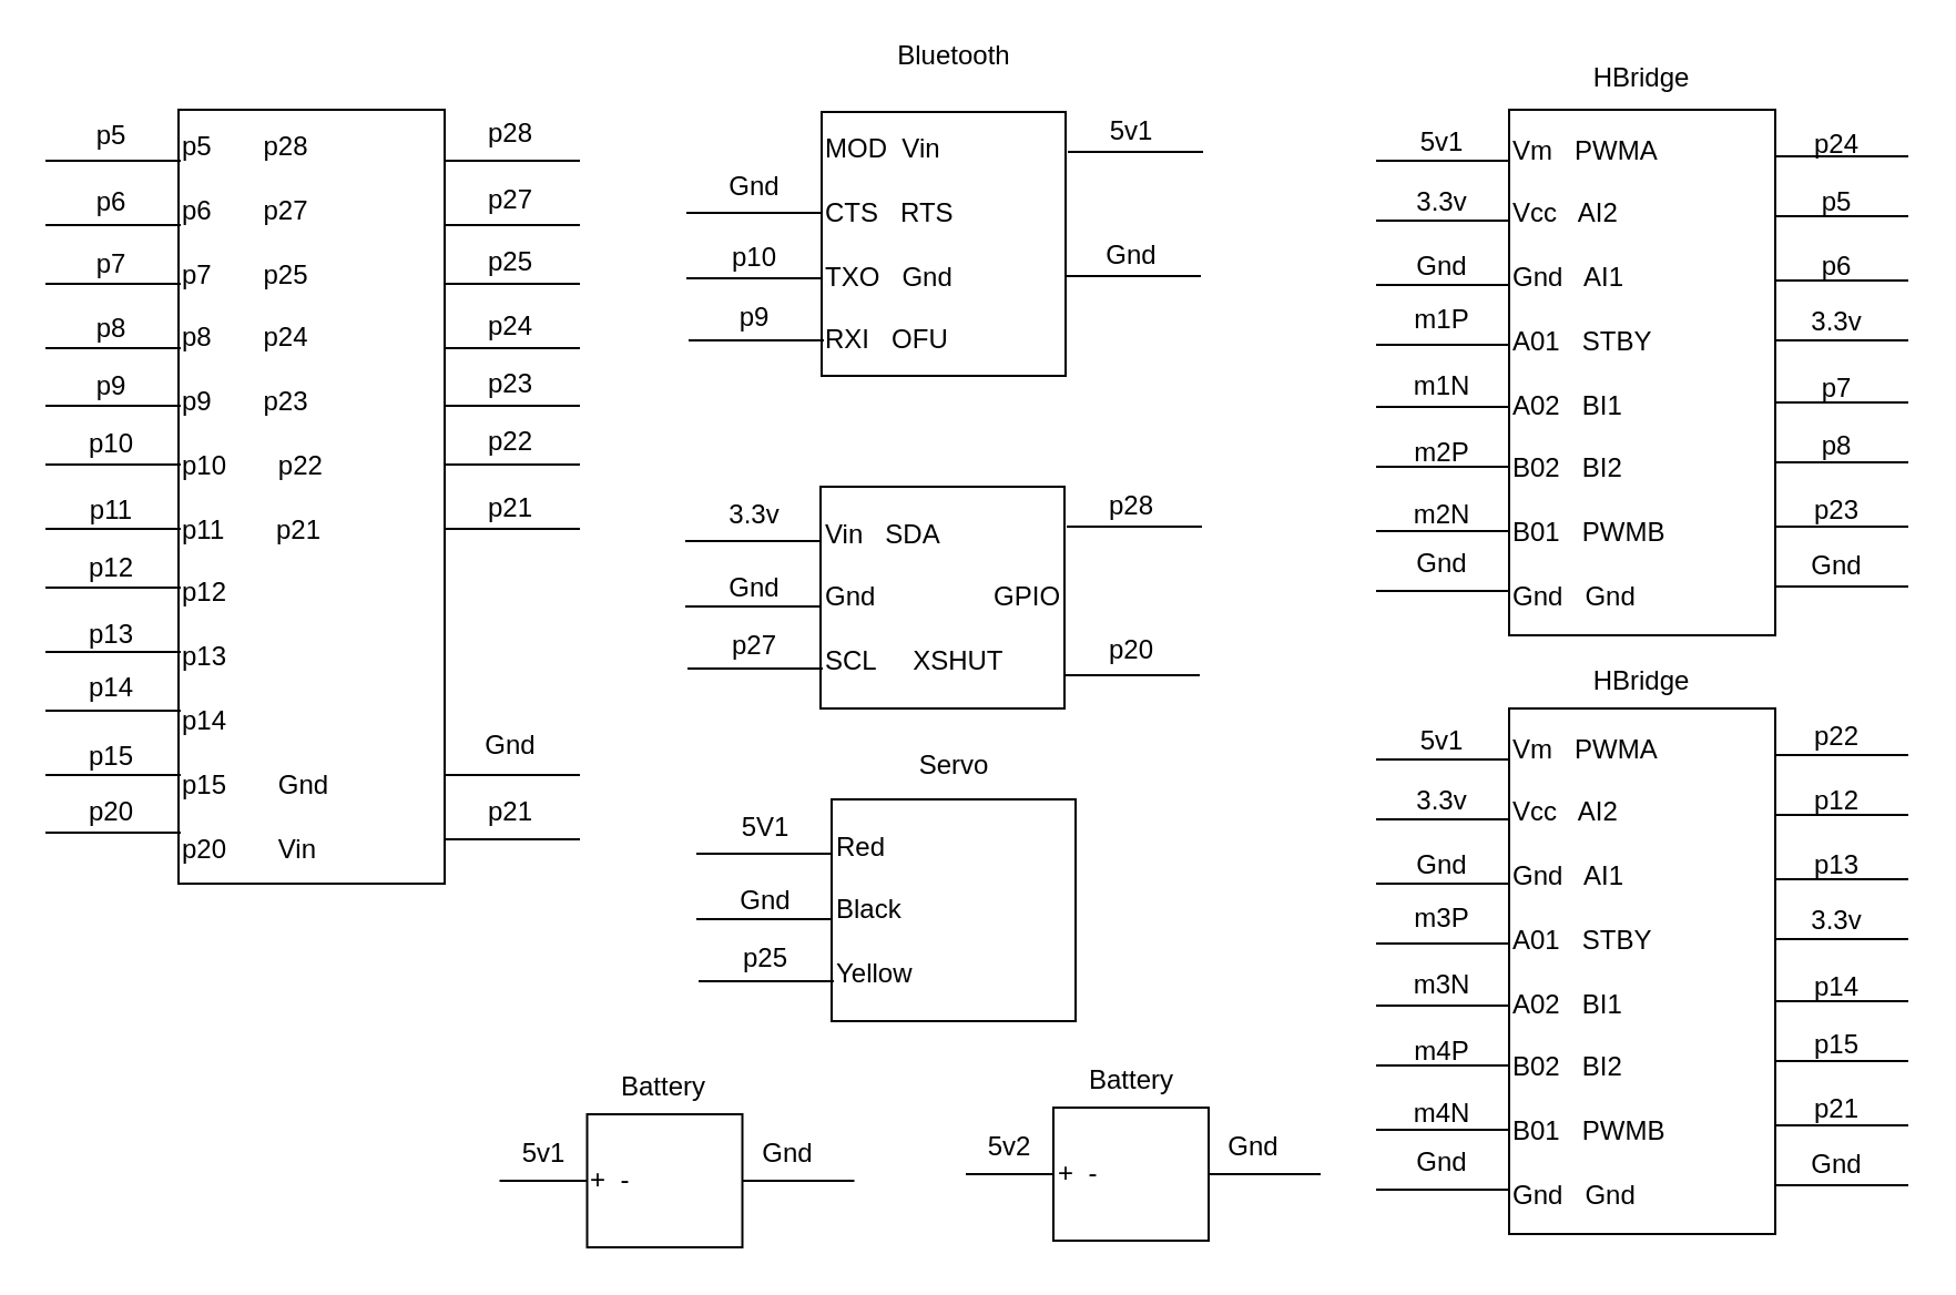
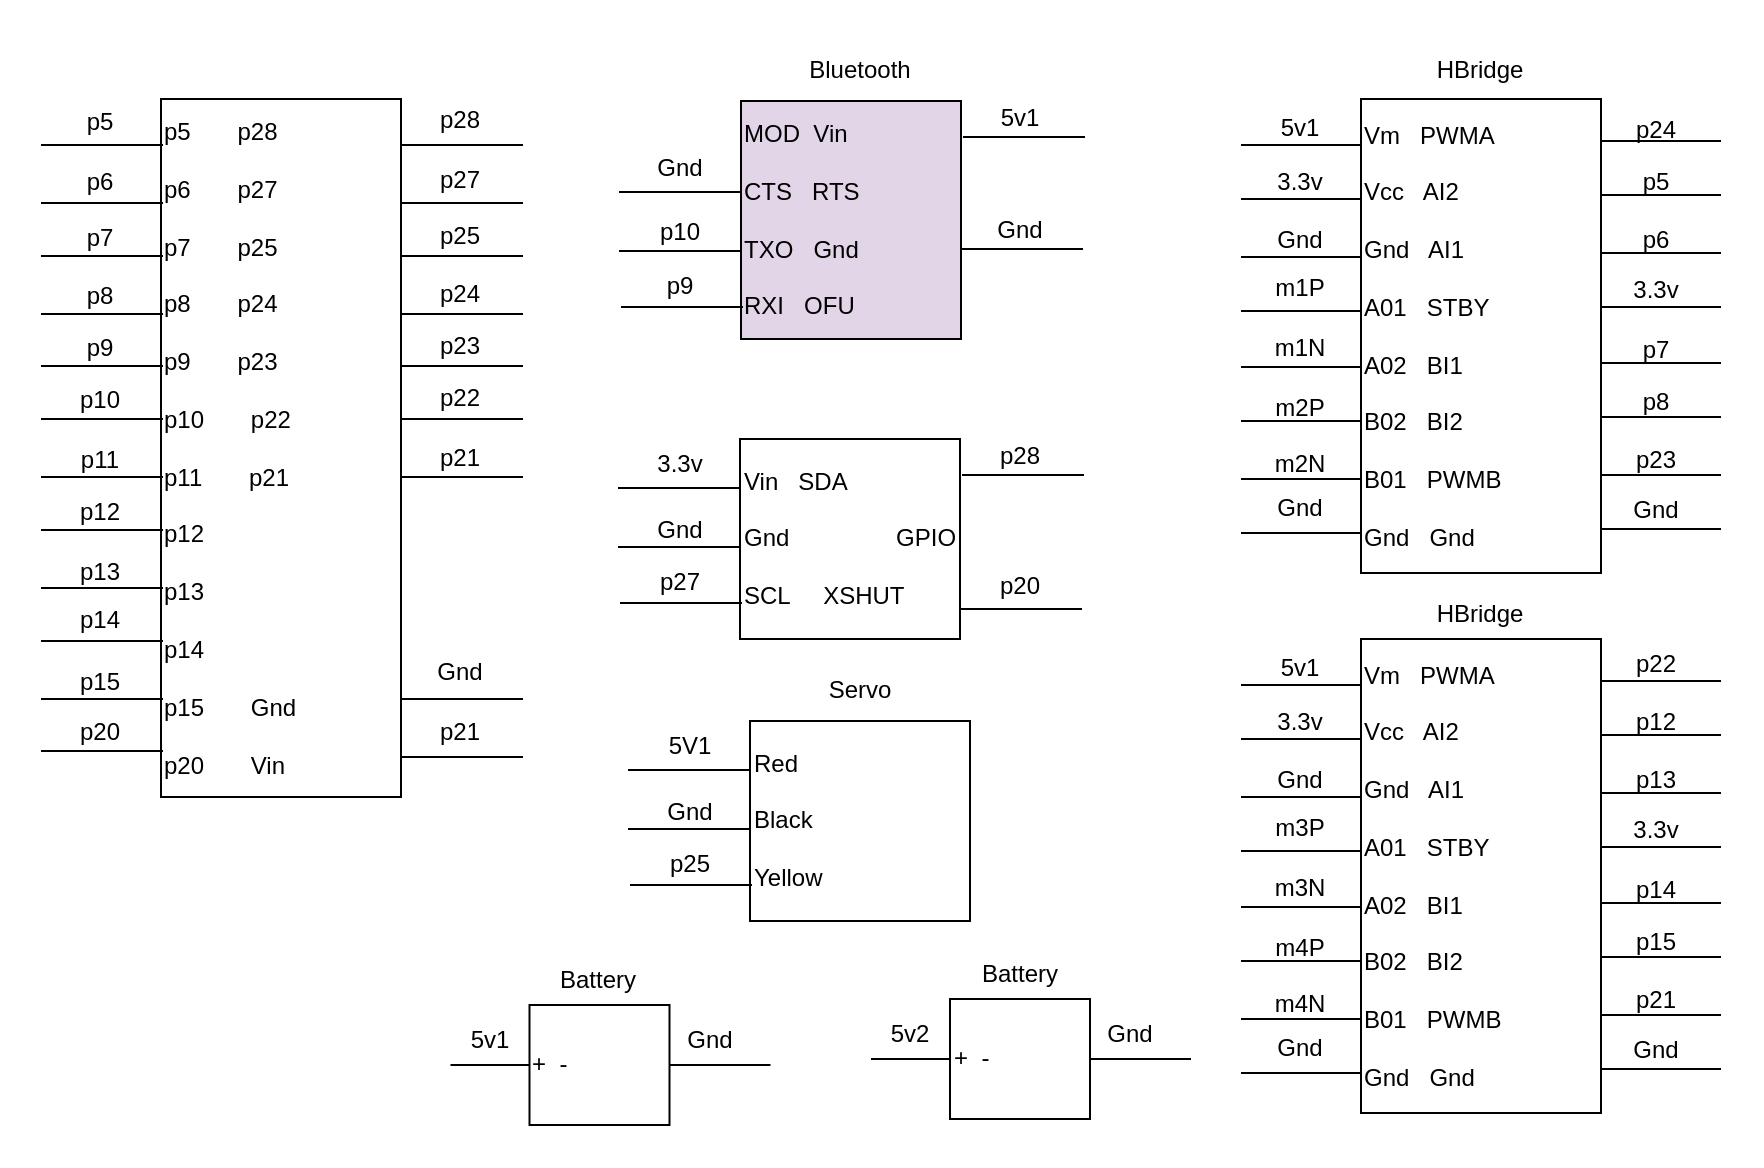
- <mxCell id="81" value="Bluetooth" style="text;html=1;strokeColor=none;fillColor=none;align=center;verticalAlign=middle;whiteSpace=wrap;rounded=0;" vertex="1" parent="1"><mxGeometry x="400" y="10" width="60" height="30" as="geometry" /></mxCell>
+ <mxCell id="81" value="Bluetooth" style="text;html=1;strokeColor=none;fillColor=none;align=center;verticalAlign=middle;whiteSpace=wrap;rounded=0;" vertex="1" parent="1"><mxGeometry x="400" y="20" width="60" height="30" as="geometry" /></mxCell>
- <mxCell id="68" value="MOD&lt;span style=&quot;white-space: pre;&quot;&gt; &lt;span style=&quot;white-space: pre;&quot;&gt; Vin&lt;/span&gt;&lt;/span&gt;&lt;br&gt;&lt;br&gt;CTS&lt;span style=&quot;white-space: pre;&quot;&gt; &lt;span style=&quot;white-space: pre;&quot;&gt; &lt;span style=&quot;white-space: pre;&quot;&gt; RTS&lt;/span&gt;&lt;/span&gt;&lt;/span&gt;&lt;br&gt;&lt;br&gt;TXO&lt;span style=&quot;white-space: pre;&quot;&gt; &lt;span style=&quot;white-space: pre;&quot;&gt; &lt;span style=&quot;white-space: pre;&quot;&gt; Gnd&lt;/span&gt;&lt;/span&gt;&lt;/span&gt;&lt;br&gt;&lt;br&gt;RXI&lt;span style=&quot;white-space: pre;&quot;&gt; &lt;span style=&quot;white-space: pre;&quot;&gt; &lt;span style=&quot;white-space: pre;&quot;&gt; OFU&lt;/span&gt;&lt;/span&gt;&lt;/span&gt;" style="rounded=0;whiteSpace=wrap;html=1;align=left;" vertex="1" parent="1"><mxGeometry x="370" y="50" width="110" height="119" as="geometry" /></mxCell>
+ <mxCell id="68" value="MOD&lt;span style=&quot;white-space: pre;&quot;&gt; &lt;span style=&quot;white-space: pre;&quot;&gt; Vin&lt;/span&gt;&lt;/span&gt;&lt;br&gt;&lt;br&gt;CTS&lt;span style=&quot;white-space: pre;&quot;&gt; &lt;span style=&quot;white-space: pre;&quot;&gt; &lt;span style=&quot;white-space: pre;&quot;&gt; RTS&lt;/span&gt;&lt;/span&gt;&lt;/span&gt;&lt;br&gt;&lt;br&gt;TXO&lt;span style=&quot;white-space: pre;&quot;&gt; &lt;span style=&quot;white-space: pre;&quot;&gt; &lt;span style=&quot;white-space: pre;&quot;&gt; Gnd&lt;/span&gt;&lt;/span&gt;&lt;/span&gt;&lt;br&gt;&lt;br&gt;RXI&lt;span style=&quot;white-space: pre;&quot;&gt; &lt;span style=&quot;white-space: pre;&quot;&gt; &lt;span style=&quot;white-space: pre;&quot;&gt; OFU&lt;/span&gt;&lt;/span&gt;&lt;/span&gt;" style="rounded=0;whiteSpace=wrap;html=1;align=left;fillColor=#e1d5e7;" vertex="1" parent="1"><mxGeometry x="370" y="50" width="110" height="119" as="geometry" /></mxCell>
